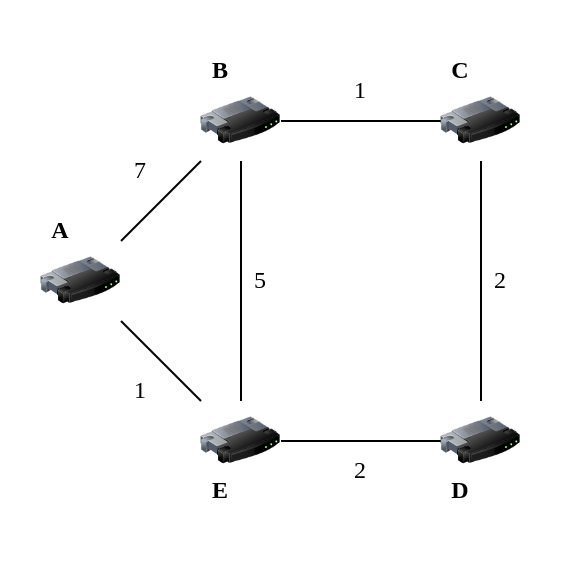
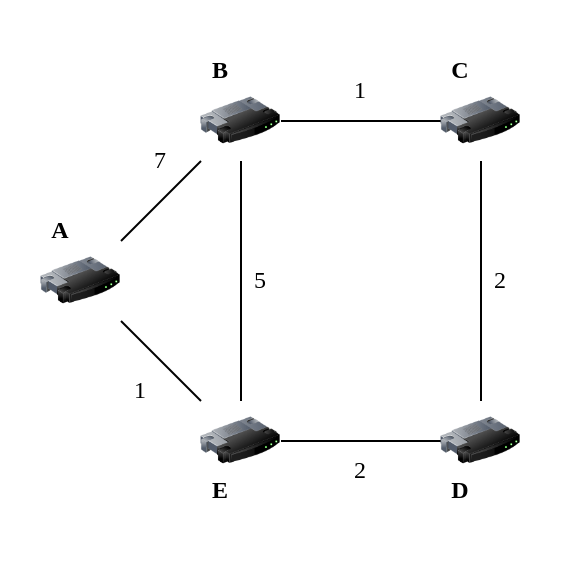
- <mxCell id="13" value="7" style="text;html=1;strokeColor=none;fillColor=none;align=center;verticalAlign=middle;whiteSpace=wrap;rounded=0;fontFamily=Times New Roman;" parent="1" vertex="1"><mxGeometry x="60" y="70" width="20" height="30" as="geometry" /></mxCell>
+ <mxCell id="13" value="7" style="text;html=1;strokeColor=none;fillColor=none;align=center;verticalAlign=middle;whiteSpace=wrap;rounded=0;fontFamily=Times New Roman;" parent="1" vertex="1"><mxGeometry x="70" y="65" width="20" height="30" as="geometry" /></mxCell>
